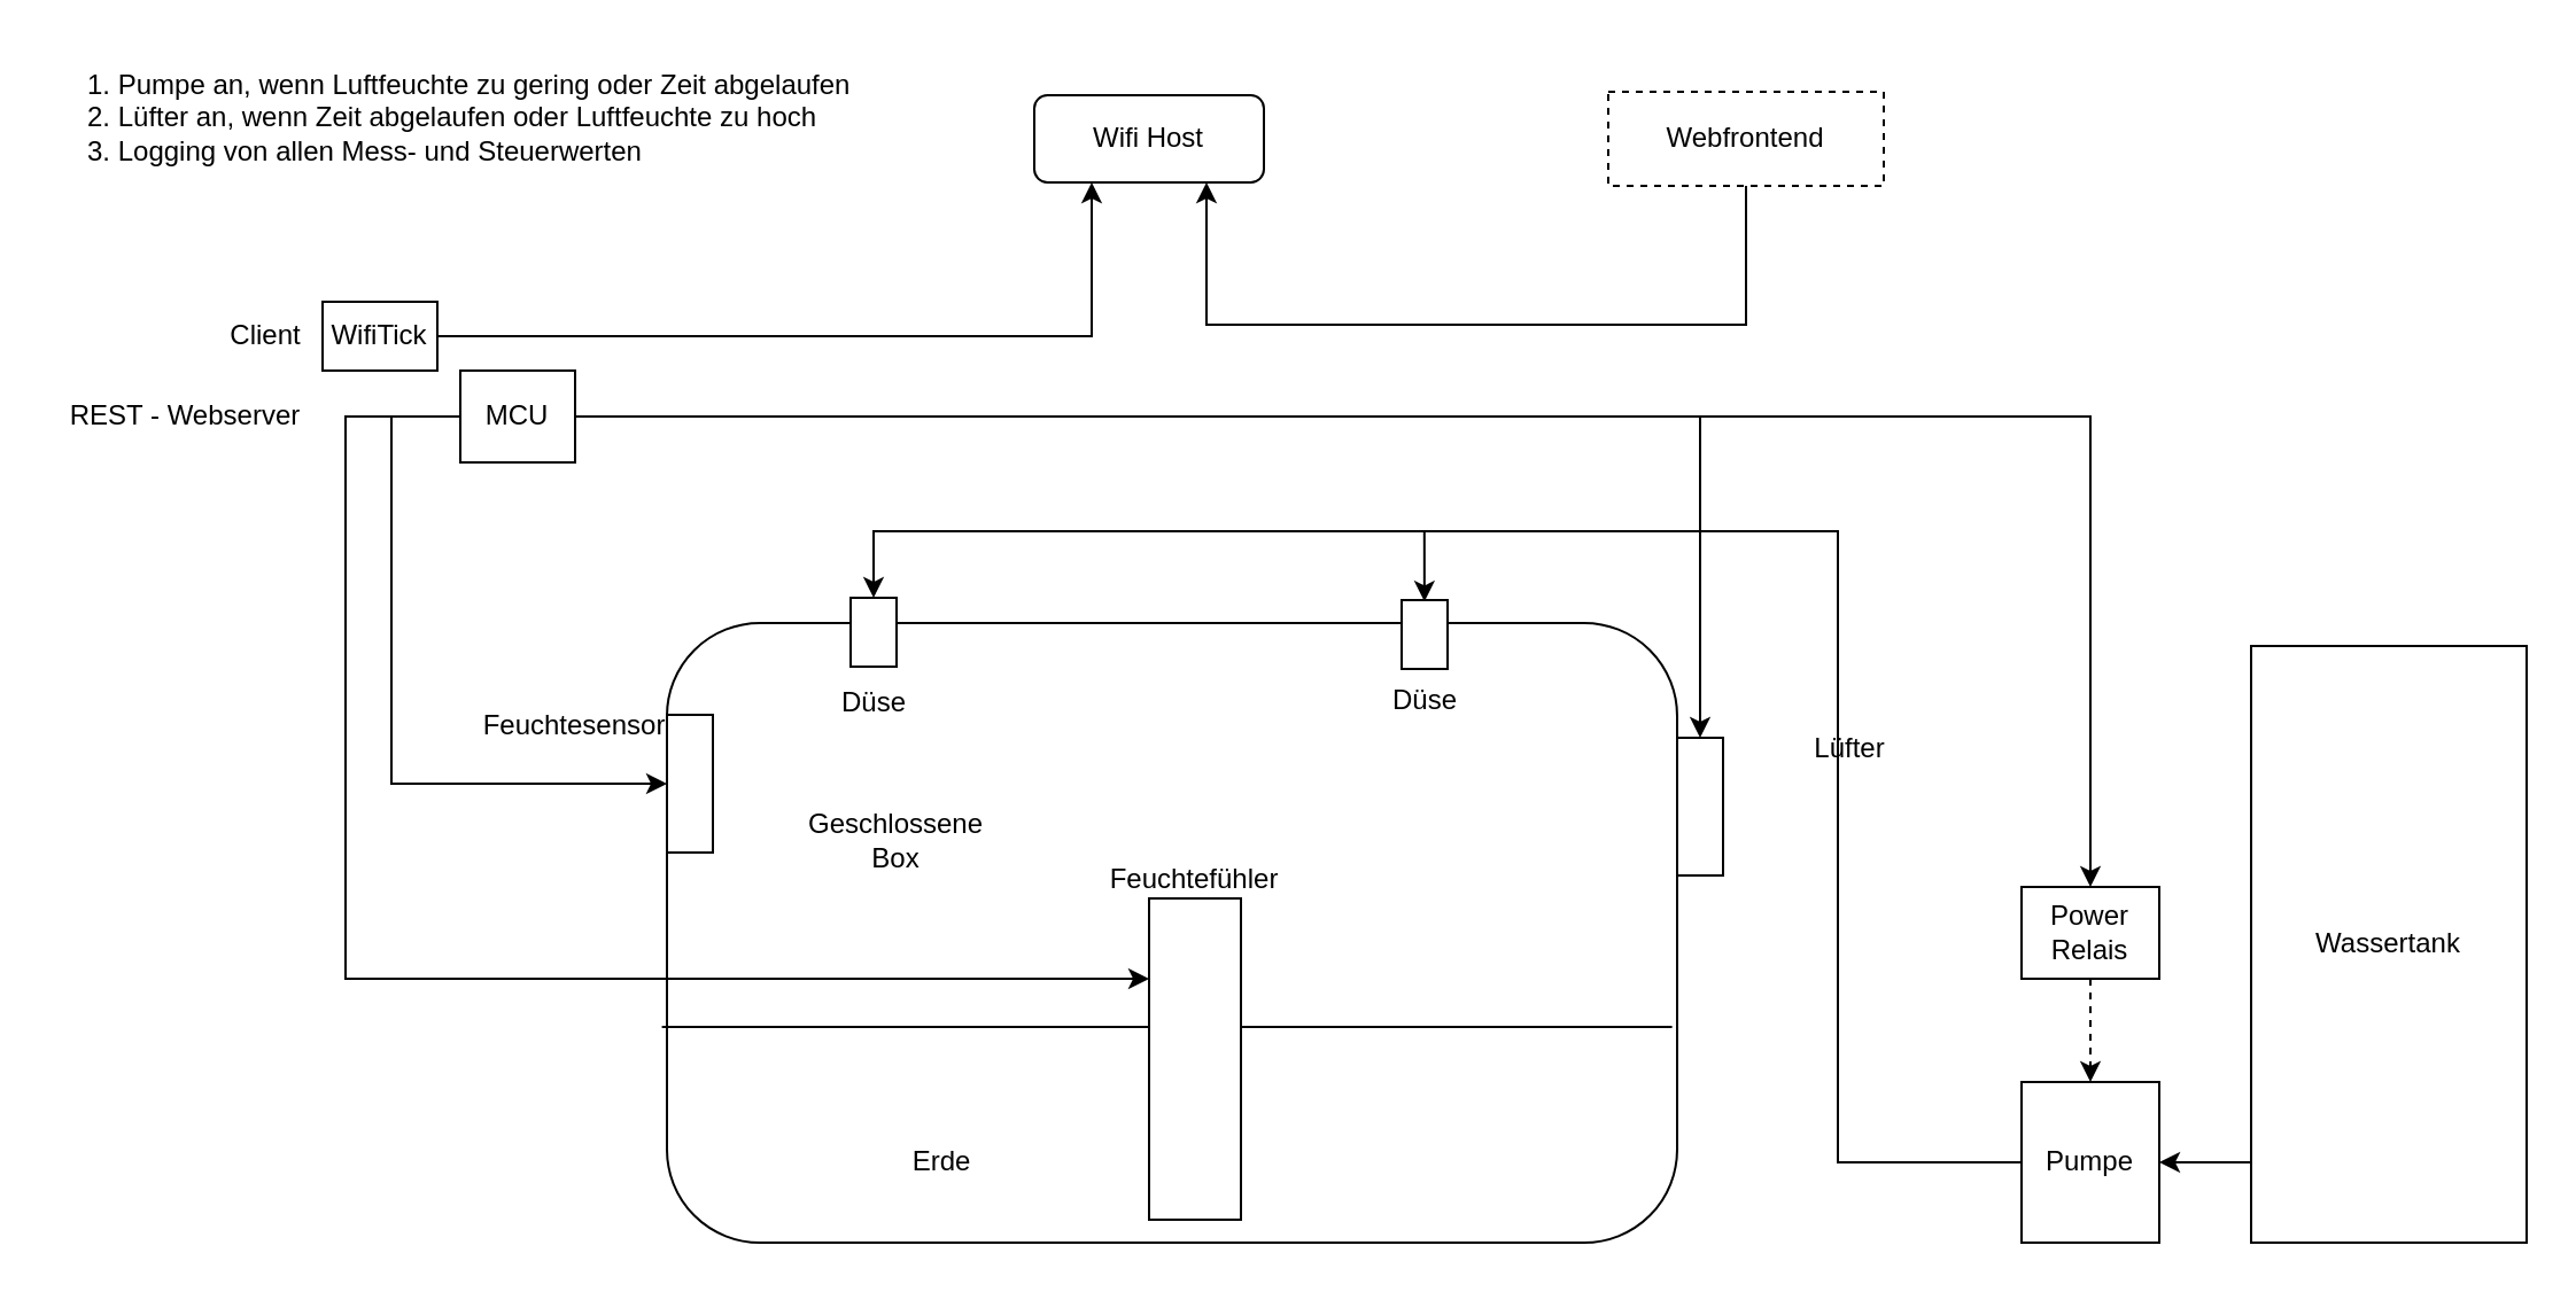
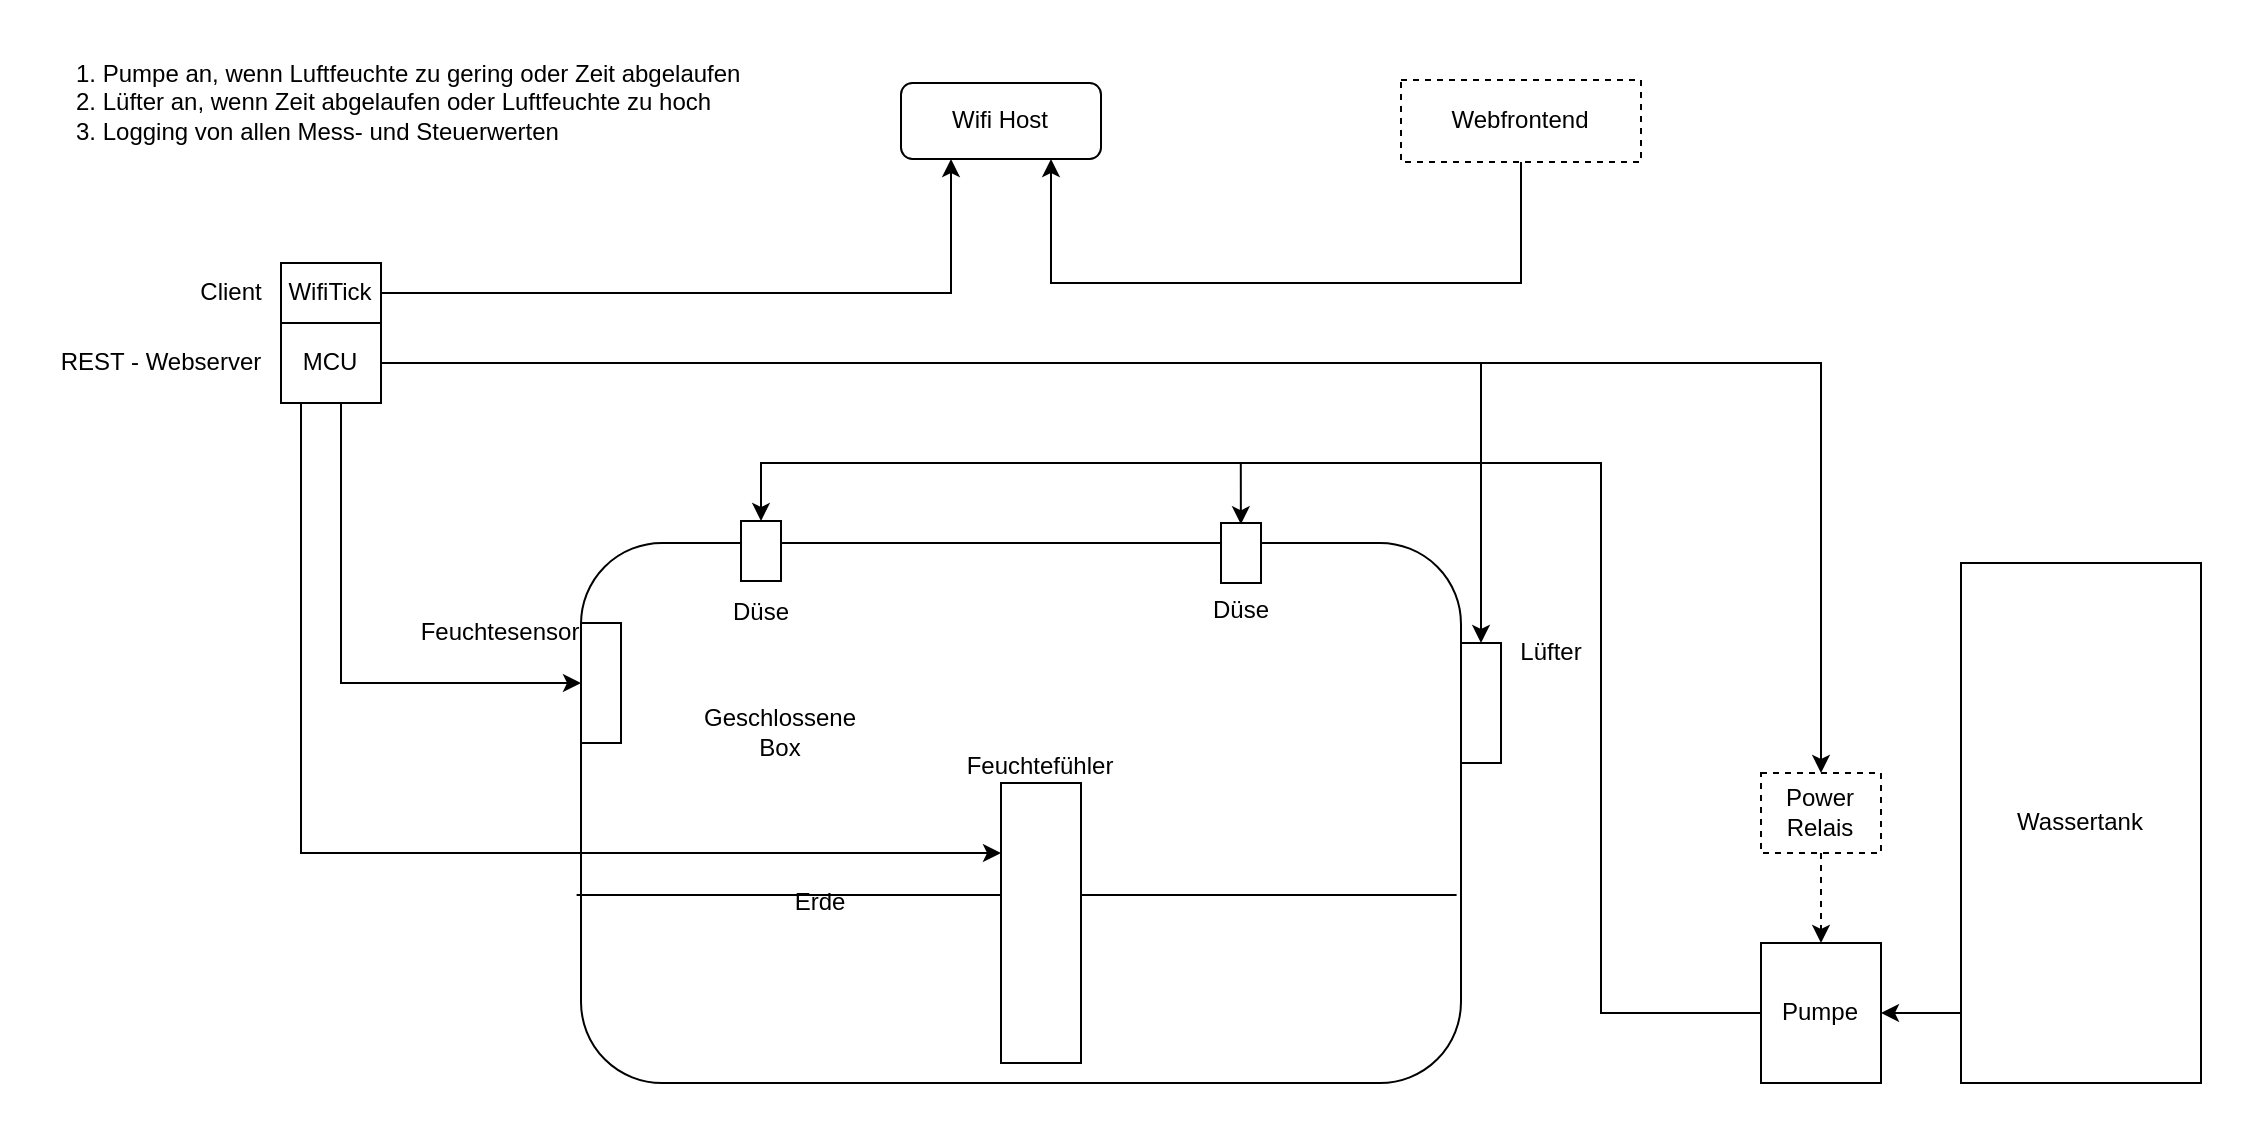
- <mxCell id="5" value="MCU" style="rounded=0;whiteSpace=wrap;html=1;" vertex="1" parent="1"><mxGeometry x="200" y="161" width="50" height="40" as="geometry" /></mxCell>
+ <mxCell id="5" value="MCU" style="rounded=0;whiteSpace=wrap;html=1;" vertex="1" parent="1"><mxGeometry x="140" y="161" width="50" height="40" as="geometry" /></mxCell>
- <mxCell id="15" value="Lüfter" style="text;html=1;align=center;verticalAlign=middle;resizable=0;points=[];autosize=1;strokeColor=none;fillColor=none;" vertex="1" parent="1"><mxGeometry x="780" y="311" width="50" height="30" as="geometry" /></mxCell>
+ <mxCell id="15" value="Lüfter" style="text;html=1;align=center;verticalAlign=middle;resizable=0;points=[];autosize=1;strokeColor=none;fillColor=none;" vertex="1" parent="1"><mxGeometry x="750" y="311" width="50" height="30" as="geometry" /></mxCell>
- <mxCell id="35" value="Power Relais" style="rounded=0;whiteSpace=wrap;html=1;" vertex="1" parent="1"><mxGeometry x="880" y="386" width="60" height="40" as="geometry" /></mxCell>
+ <mxCell id="35" value="Power Relais" style="rounded=0;whiteSpace=wrap;html=1;dashed=1;" vertex="1" parent="1"><mxGeometry x="880" y="386" width="60" height="40" as="geometry" /></mxCell>
- <mxCell id="19" value="Erde" style="text;html=1;strokeColor=none;fillColor=none;align=center;verticalAlign=middle;whiteSpace=wrap;rounded=0;" vertex="1" parent="1"><mxGeometry x="380" y="491" width="60" height="30" as="geometry" /></mxCell>
+ <mxCell id="19" value="Erde" style="text;html=1;strokeColor=none;fillColor=none;align=center;verticalAlign=middle;whiteSpace=wrap;rounded=0;" vertex="1" parent="1"><mxGeometry x="380" y="436" width="60" height="30" as="geometry" /></mxCell>
